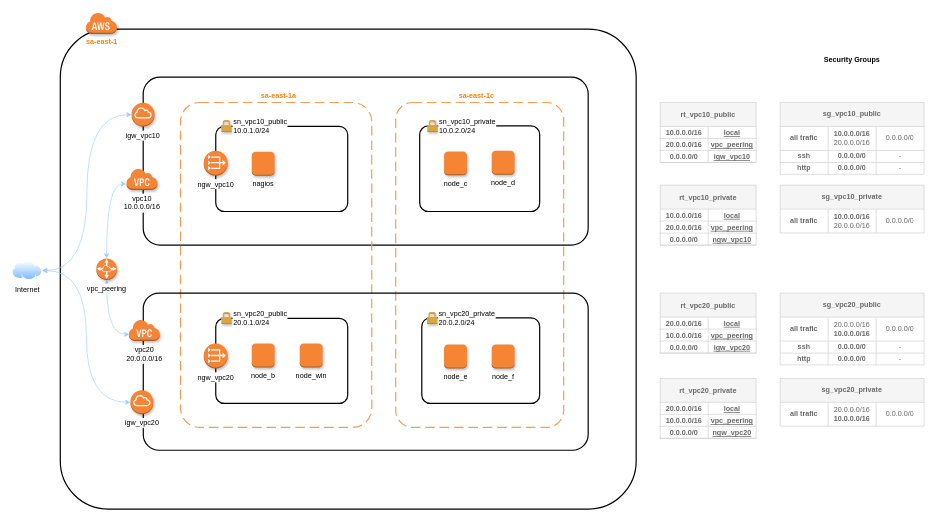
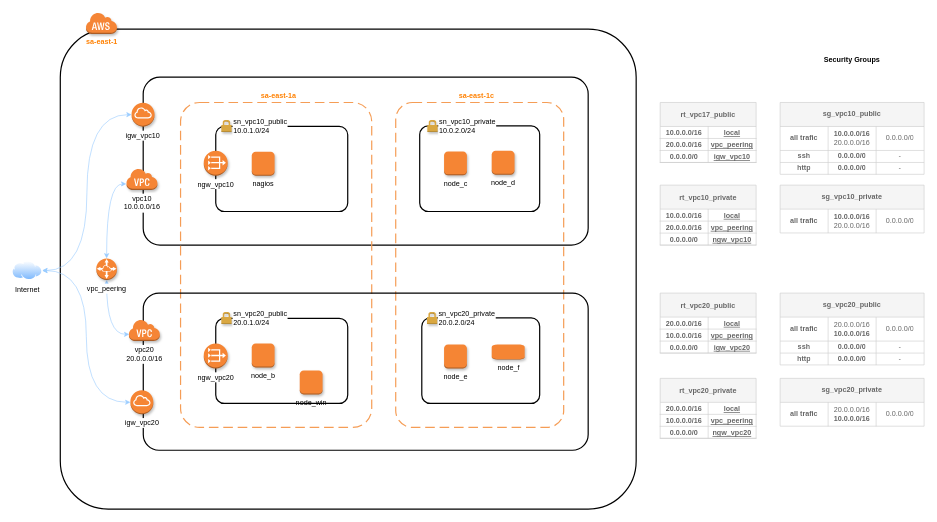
- <mxCell id="37" value="rt_vpc10_public" style="shape=table;startSize=40;container=1;collapsible=1;childLayout=tableLayout;fixedRows=1;rowLines=0;fontStyle=1;align=center;resizeLast=1;fillColor=#f5f5f5;strokeColor=#CCCCCC;spacingLeft=0;fontColor=#666666;" parent="1" vertex="1"><mxGeometry x="1100" y="170.25" width="160" height="100" as="geometry"><mxRectangle x="1010" y="180" width="60" height="30" as="alternateBounds" /></mxGeometry></mxCell>
+ <mxCell id="37" value="rt_vpc17_public" style="shape=table;startSize=40;container=1;collapsible=1;childLayout=tableLayout;fixedRows=1;rowLines=0;fontStyle=1;align=center;resizeLast=1;fillColor=#f5f5f5;strokeColor=#CCCCCC;spacingLeft=0;fontColor=#666666;" parent="1" vertex="1"><mxGeometry x="1100" y="170.25" width="160" height="100" as="geometry"><mxRectangle x="1010" y="180" width="60" height="30" as="alternateBounds" /></mxGeometry></mxCell>
- <mxCell id="113" value="node_win" style="outlineConnect=0;dashed=0;verticalLabelPosition=bottom;verticalAlign=top;align=center;html=1;shape=mxgraph.aws3.instance;fillColor=#F58534;shadow=1;sketch=0;" parent="1" vertex="1"><mxGeometry x="499.17" y="571.98" width="38.1" height="40" as="geometry" /></mxCell>
+ <mxCell id="113" value="node_win" style="outlineConnect=0;dashed=0;verticalLabelPosition=bottom;verticalAlign=top;align=center;html=1;shape=mxgraph.aws3.instance;fillColor=#F58534;shadow=1;sketch=0;" parent="1" vertex="1"><mxGeometry x="499.17" y="616.98" width="38.1" height="40" as="geometry" /></mxCell>
- <mxCell id="25" value="node_f" style="outlineConnect=0;dashed=0;verticalLabelPosition=bottom;verticalAlign=top;align=center;html=1;shape=mxgraph.aws3.instance;fillColor=#F58534;shadow=1;sketch=0;" parent="1" vertex="1"><mxGeometry x="819.17" y="573.74" width="38.1" height="40" as="geometry" /></mxCell>
+ <mxCell id="25" value="node_f" style="outlineConnect=0;dashed=0;verticalLabelPosition=bottom;verticalAlign=top;align=center;html=1;shape=mxgraph.aws3.instance;fillColor=#F58534;shadow=1;sketch=0;" parent="1" vertex="1"><mxGeometry x="819.17" y="573.74" width="55" height="25" as="geometry" /></mxCell>
